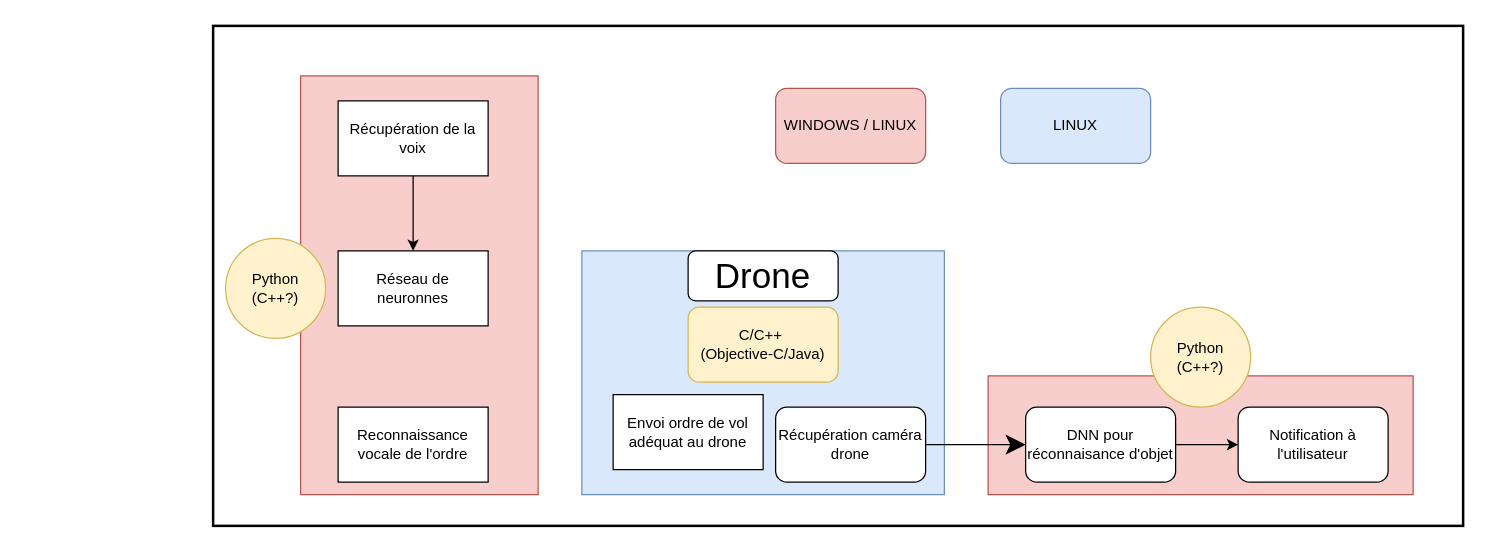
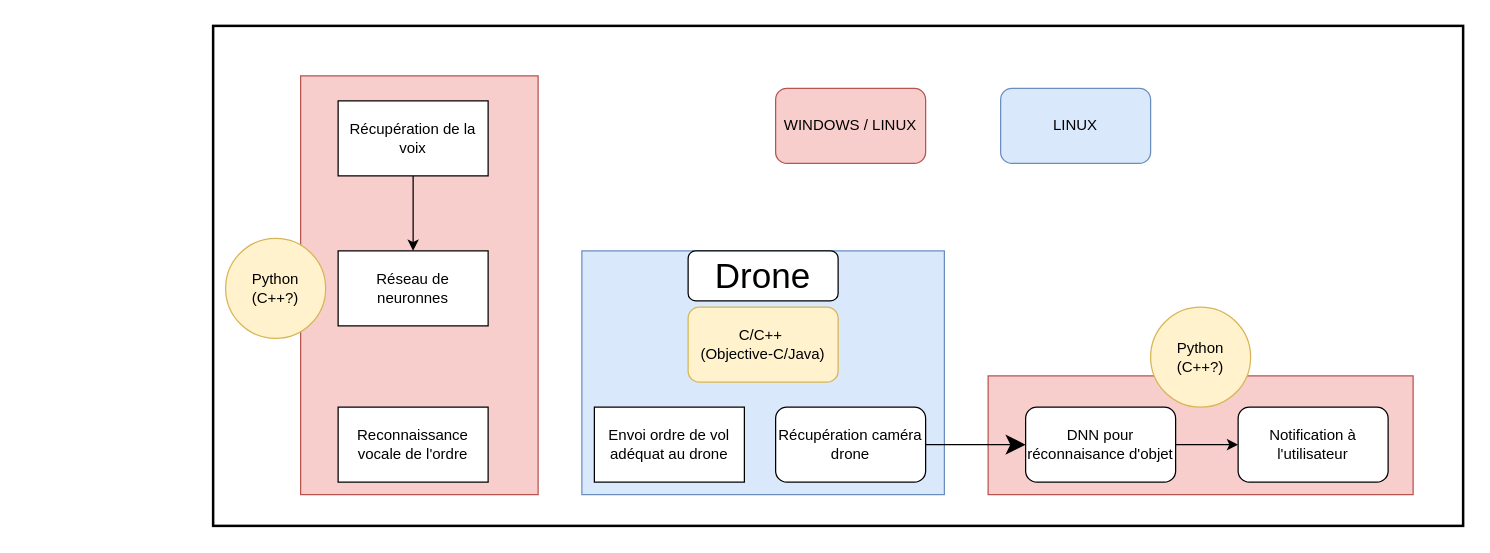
- <mxCell id="9" value="Envoi ordre de vol adéquat au drone" style="rounded=0;whiteSpace=wrap;html=1;" parent="1" vertex="1"><mxGeometry x="490" y="315" width="120" height="60" as="geometry" /></mxCell>
+ <mxCell id="9" value="Envoi ordre de vol adéquat au drone" style="rounded=0;whiteSpace=wrap;html=1;" parent="1" vertex="1"><mxGeometry x="475" y="325" width="120" height="60" as="geometry" /></mxCell>
